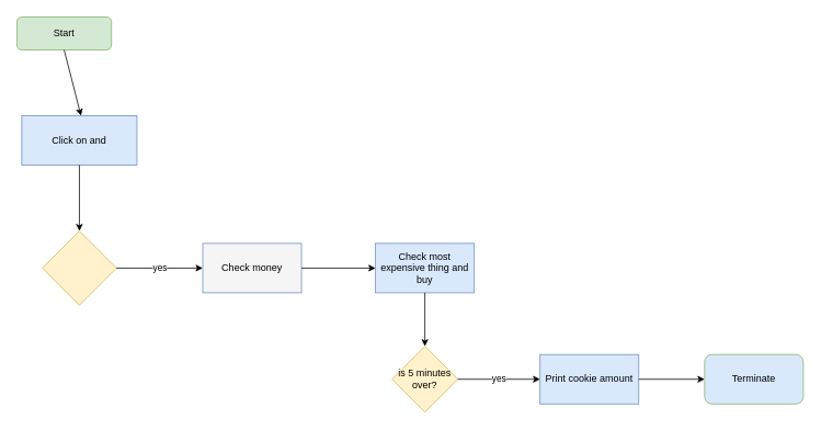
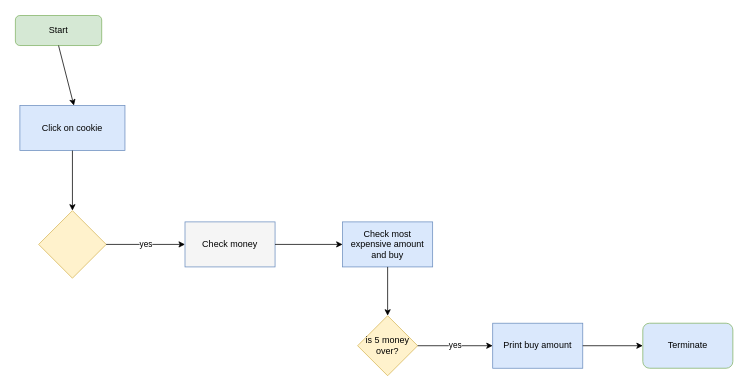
- <mxCell id="4" value="Click on and" style="rounded=0;whiteSpace=wrap;html=1;fillColor=#dae8fc;strokeColor=#6c8ebf;" vertex="1" parent="1"><mxGeometry x="26" y="140" width="140" height="60" as="geometry" /></mxCell>
+ <mxCell id="4" value="Click on cookie" style="rounded=0;whiteSpace=wrap;html=1;fillColor=#dae8fc;strokeColor=#6c8ebf;" vertex="1" parent="1"><mxGeometry x="26" y="140" width="140" height="60" as="geometry" /></mxCell>
- <mxCell id="8" value="Check most expensive thing and buy" style="rounded=0;whiteSpace=wrap;html=1;fillColor=#dae8fc;strokeColor=#6c8ebf;" vertex="1" parent="1"><mxGeometry x="456" y="295" width="120" height="60" as="geometry" /></mxCell>
+ <mxCell id="8" value="Check most expensive amount and buy" style="rounded=0;whiteSpace=wrap;html=1;fillColor=#dae8fc;strokeColor=#6c8ebf;" vertex="1" parent="1"><mxGeometry x="456" y="295" width="120" height="60" as="geometry" /></mxCell>
- <mxCell id="12" value="is 5 minutes over?" style="rhombus;whiteSpace=wrap;html=1;fillColor=#fff2cc;strokeColor=#d6b656;" vertex="1" parent="1"><mxGeometry x="476" y="420" width="80" height="80" as="geometry" /></mxCell>
+ <mxCell id="12" value="is 5 money over?" style="rhombus;whiteSpace=wrap;html=1;fillColor=#fff2cc;strokeColor=#d6b656;" vertex="1" parent="1"><mxGeometry x="476" y="420" width="80" height="80" as="geometry" /></mxCell>
- <mxCell id="14" value="Print cookie amount" style="rounded=0;whiteSpace=wrap;html=1;fillColor=#dae8fc;strokeColor=#6c8ebf;" vertex="1" parent="1"><mxGeometry x="656" y="430" width="120" height="60" as="geometry" /></mxCell>
+ <mxCell id="14" value="Print buy amount" style="rounded=0;whiteSpace=wrap;html=1;fillColor=#dae8fc;strokeColor=#6c8ebf;" vertex="1" parent="1"><mxGeometry x="656" y="430" width="120" height="60" as="geometry" /></mxCell>
